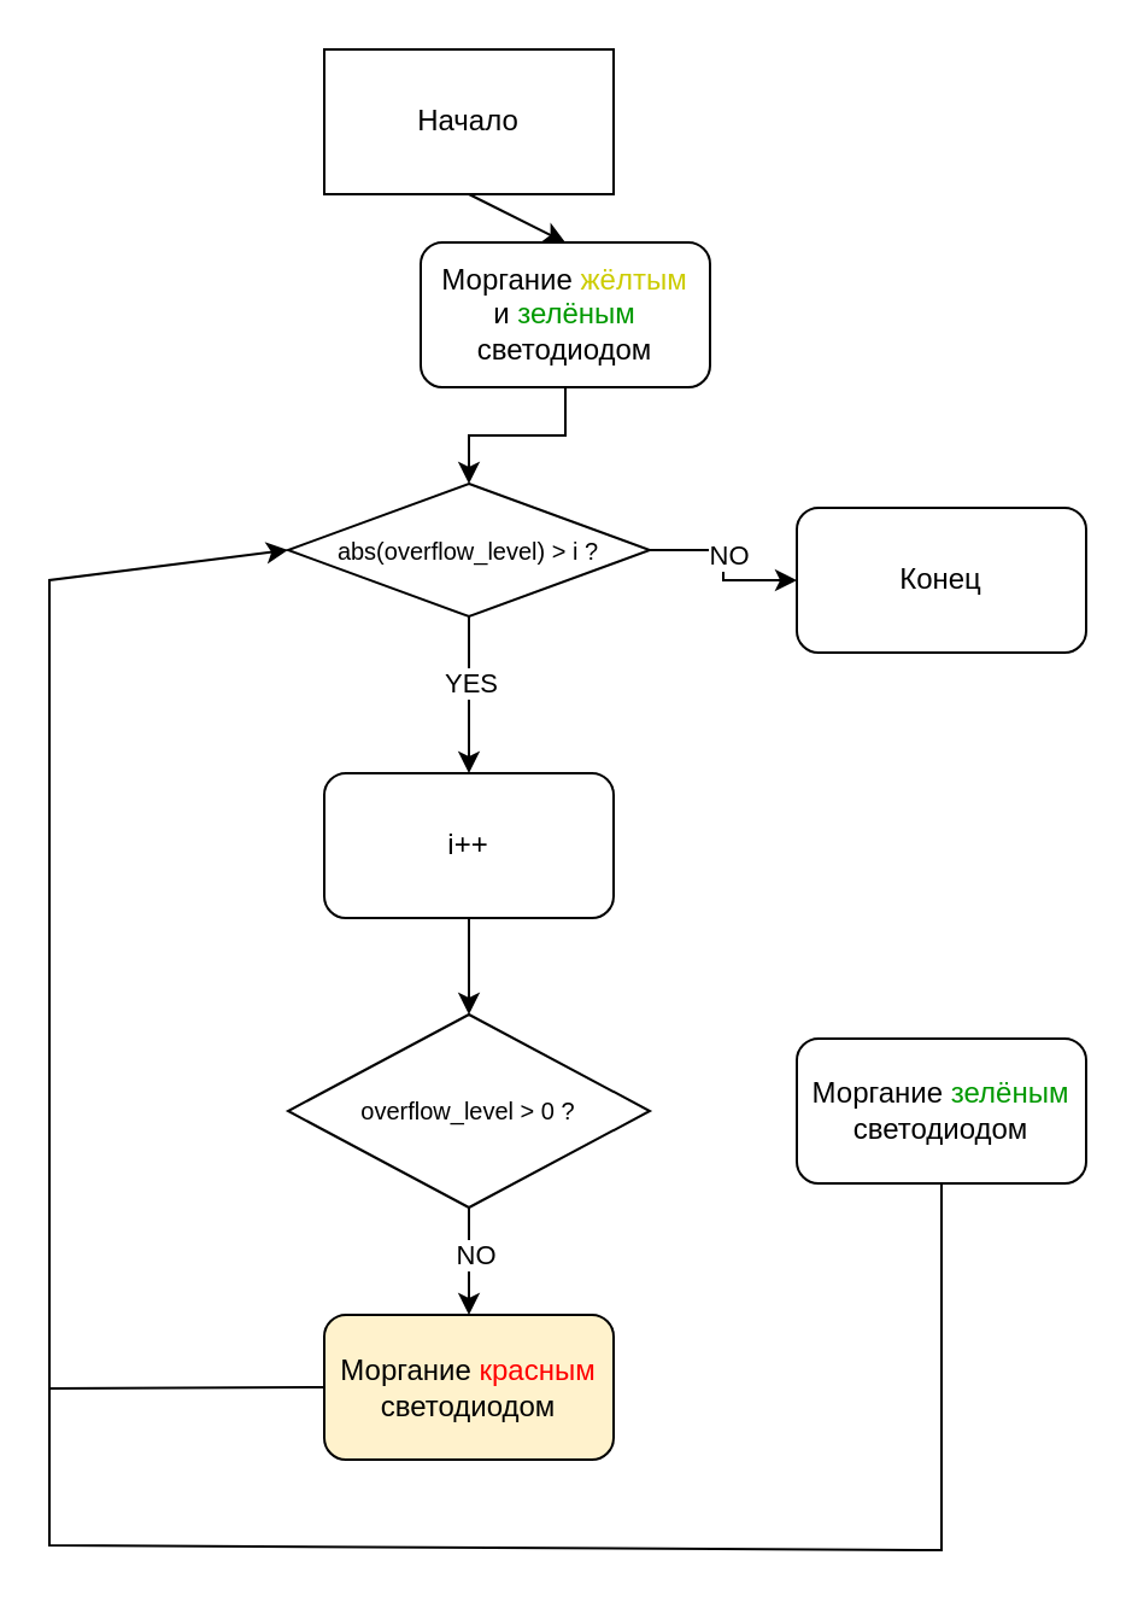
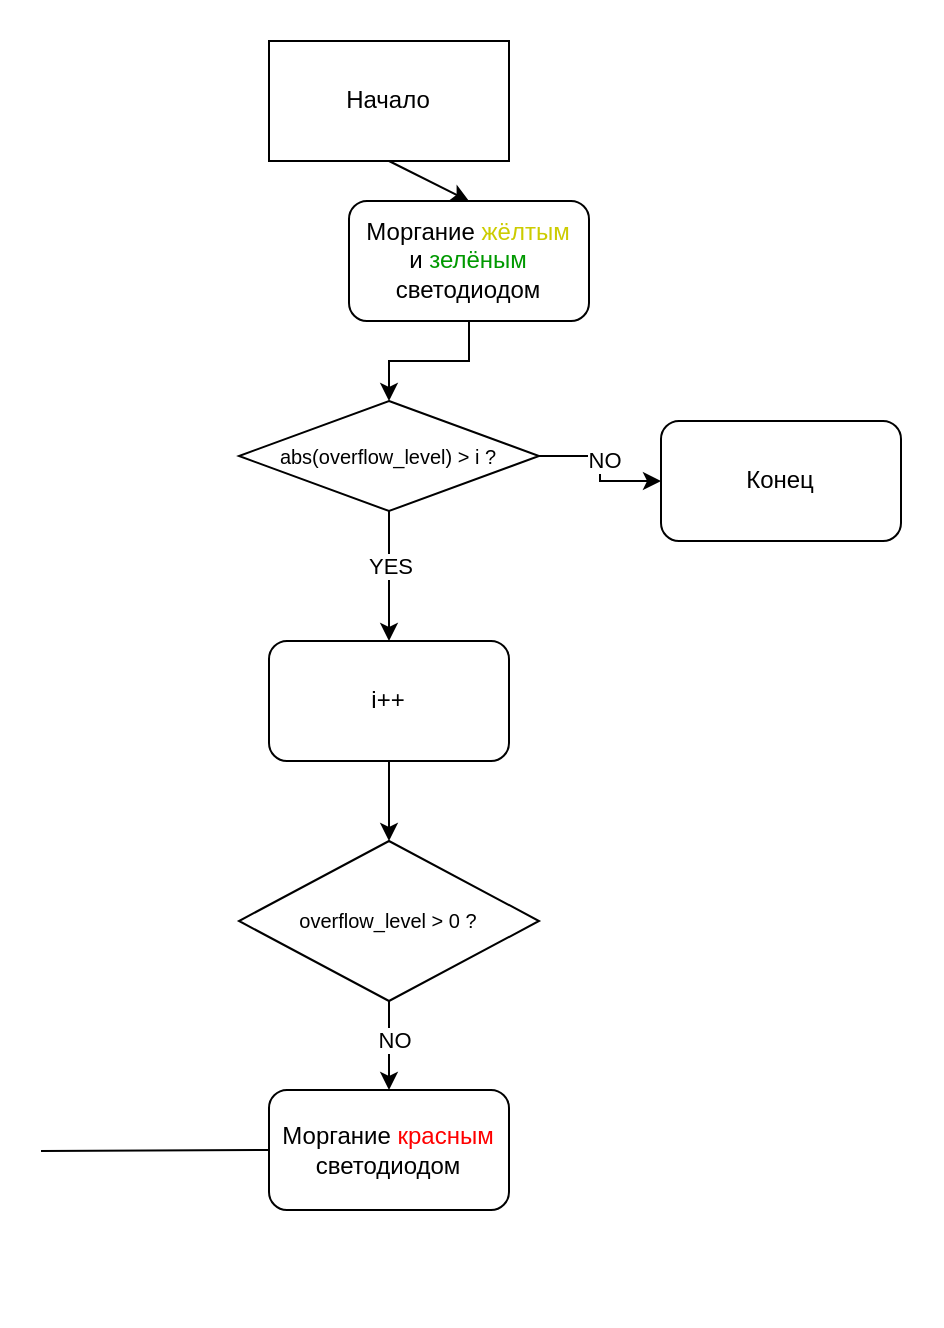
- <mxCell id="17" value="Моргание &lt;font style=&quot;color: rgb(0, 153, 0);&quot;&gt;зелёным &lt;/font&gt;светодиодом" style="rounded=1;whiteSpace=wrap;html=1;" parent="1" vertex="1"><mxGeometry x="330" y="430" width="120" height="60" as="geometry" /></mxCell>
- <mxCell id="18" value="Моргание &lt;font style=&quot;color: rgb(255, 0, 0);&quot;&gt;красным &lt;/font&gt;светодиодом" style="rounded=1;whiteSpace=wrap;html=1;fillColor=#fff2cc;" parent="1" vertex="1"><mxGeometry x="134" y="544.5" width="120" height="60" as="geometry" /></mxCell>
+ <mxCell id="18" value="Моргание &lt;font style=&quot;color: rgb(255, 0, 0);&quot;&gt;красным &lt;/font&gt;светодиодом" style="rounded=1;whiteSpace=wrap;html=1;" parent="1" vertex="1"><mxGeometry x="134" y="544.5" width="120" height="60" as="geometry" /></mxCell>
- <mxCell id="19" value="" style="endArrow=classic;html=1;rounded=0;exitX=0.5;exitY=1;exitDx=0;exitDy=0;entryX=0;entryY=0.5;entryDx=0;entryDy=0;" parent="1" source="17" target="10" edge="1"><mxGeometry width="50" height="50" relative="1" as="geometry"><mxPoint x="170" y="430" as="sourcePoint" /><mxPoint x="50" y="190" as="targetPoint" /><Array as="points"><mxPoint x="390" y="642" /><mxPoint x="20" y="640" /><mxPoint x="20" y="240" /></Array></mxGeometry></mxCell>
